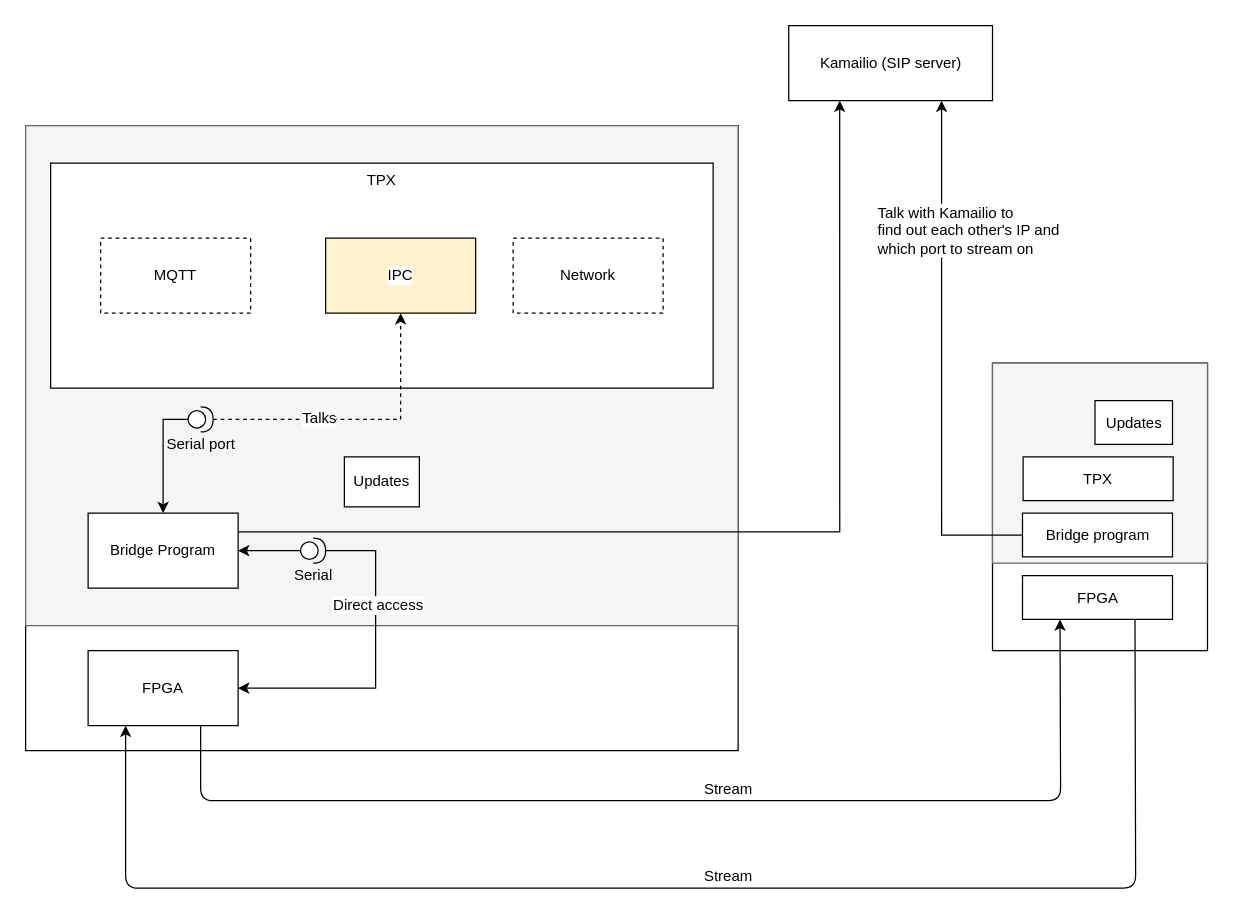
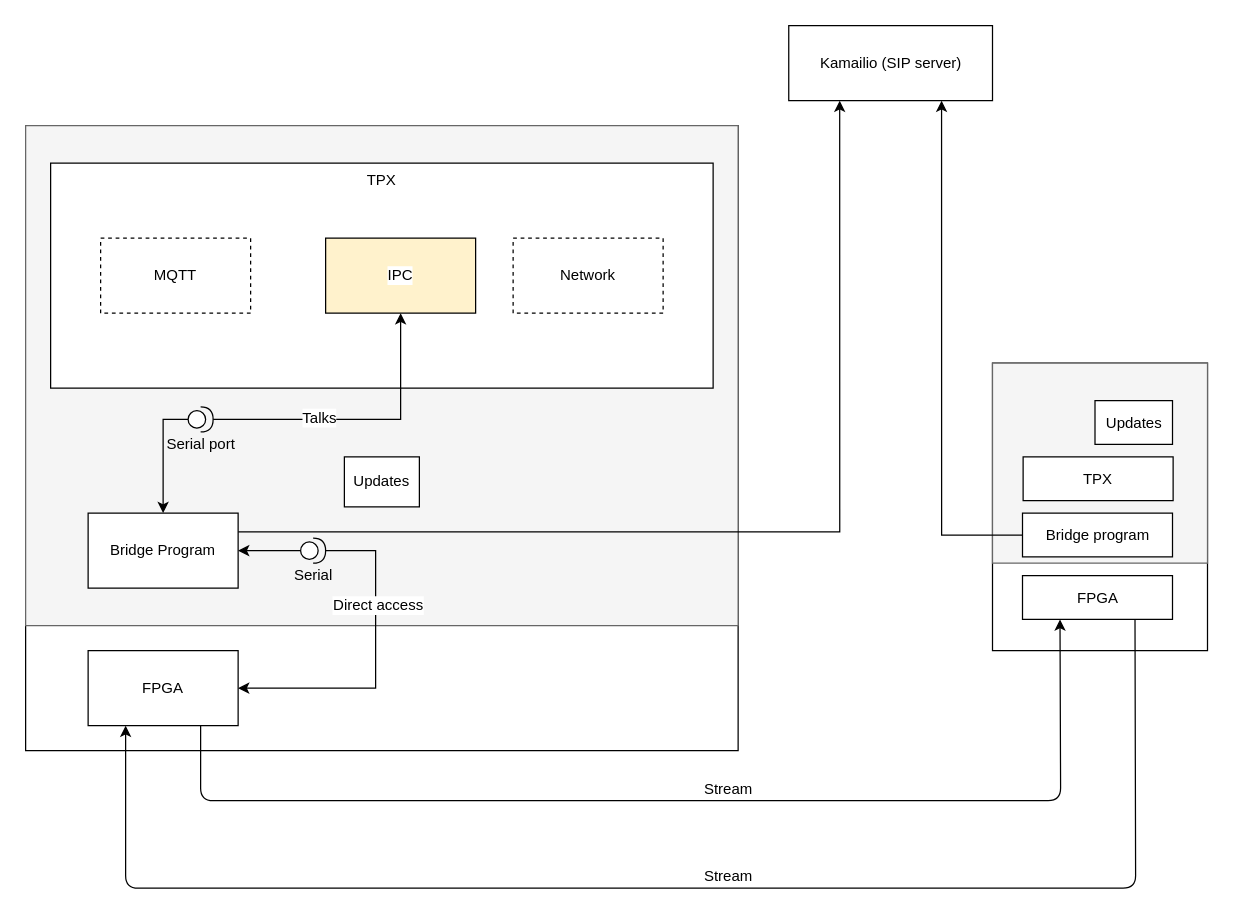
- <mxCell id="28" value="Talk with Kamailio to&lt;br&gt;find out each other's IP and&lt;br&gt;which port to stream on" style="text;html=1;resizable=0;points=[];autosize=1;align=left;verticalAlign=top;spacingTop=-4;labelBackgroundColor=#ffffff;" parent="1" vertex="1"><mxGeometry x="700" y="160" width="160" height="40" as="geometry" /></mxCell>
- <mxCell id="11" style="edgeStyle=orthogonalEdgeStyle;rounded=0;orthogonalLoop=1;jettySize=auto;html=1;exitX=1;exitY=0.5;exitDx=0;exitDy=0;exitPerimeter=0;entryX=0.5;entryY=1;entryDx=0;entryDy=0;dashed=1;" parent="1" source="14" target="31" edge="1"><mxGeometry relative="1" as="geometry" /></mxCell>
+ <mxCell id="11" style="edgeStyle=orthogonalEdgeStyle;rounded=0;orthogonalLoop=1;jettySize=auto;html=1;exitX=1;exitY=0.5;exitDx=0;exitDy=0;exitPerimeter=0;entryX=0.5;entryY=1;entryDx=0;entryDy=0;" parent="1" source="14" target="31" edge="1"><mxGeometry relative="1" as="geometry" /></mxCell>
